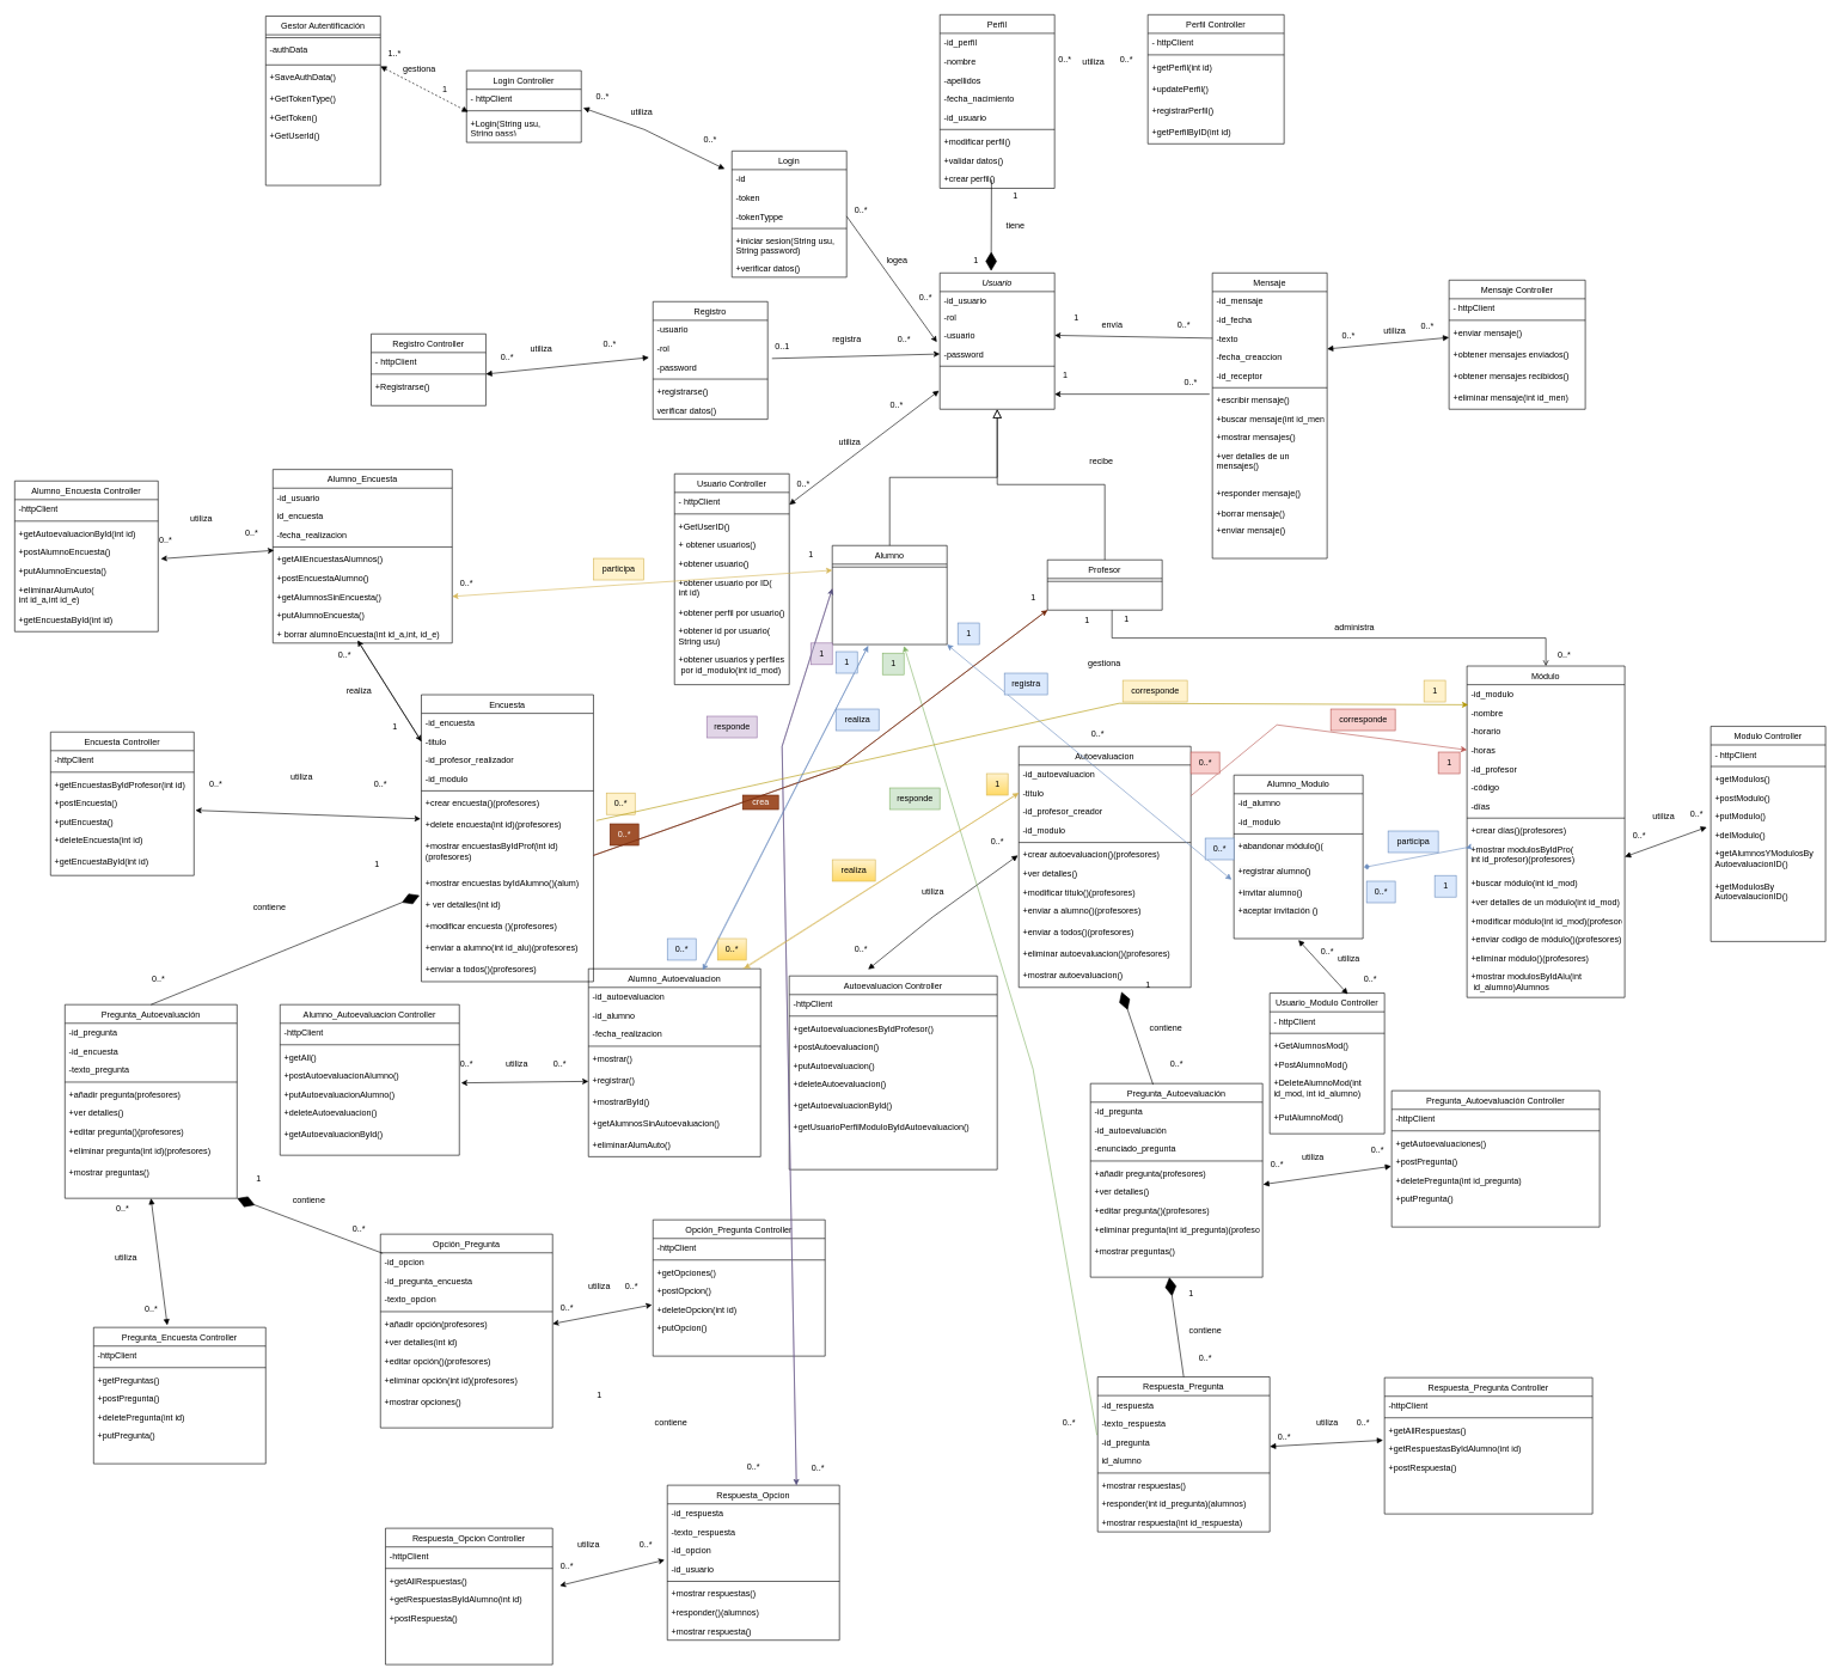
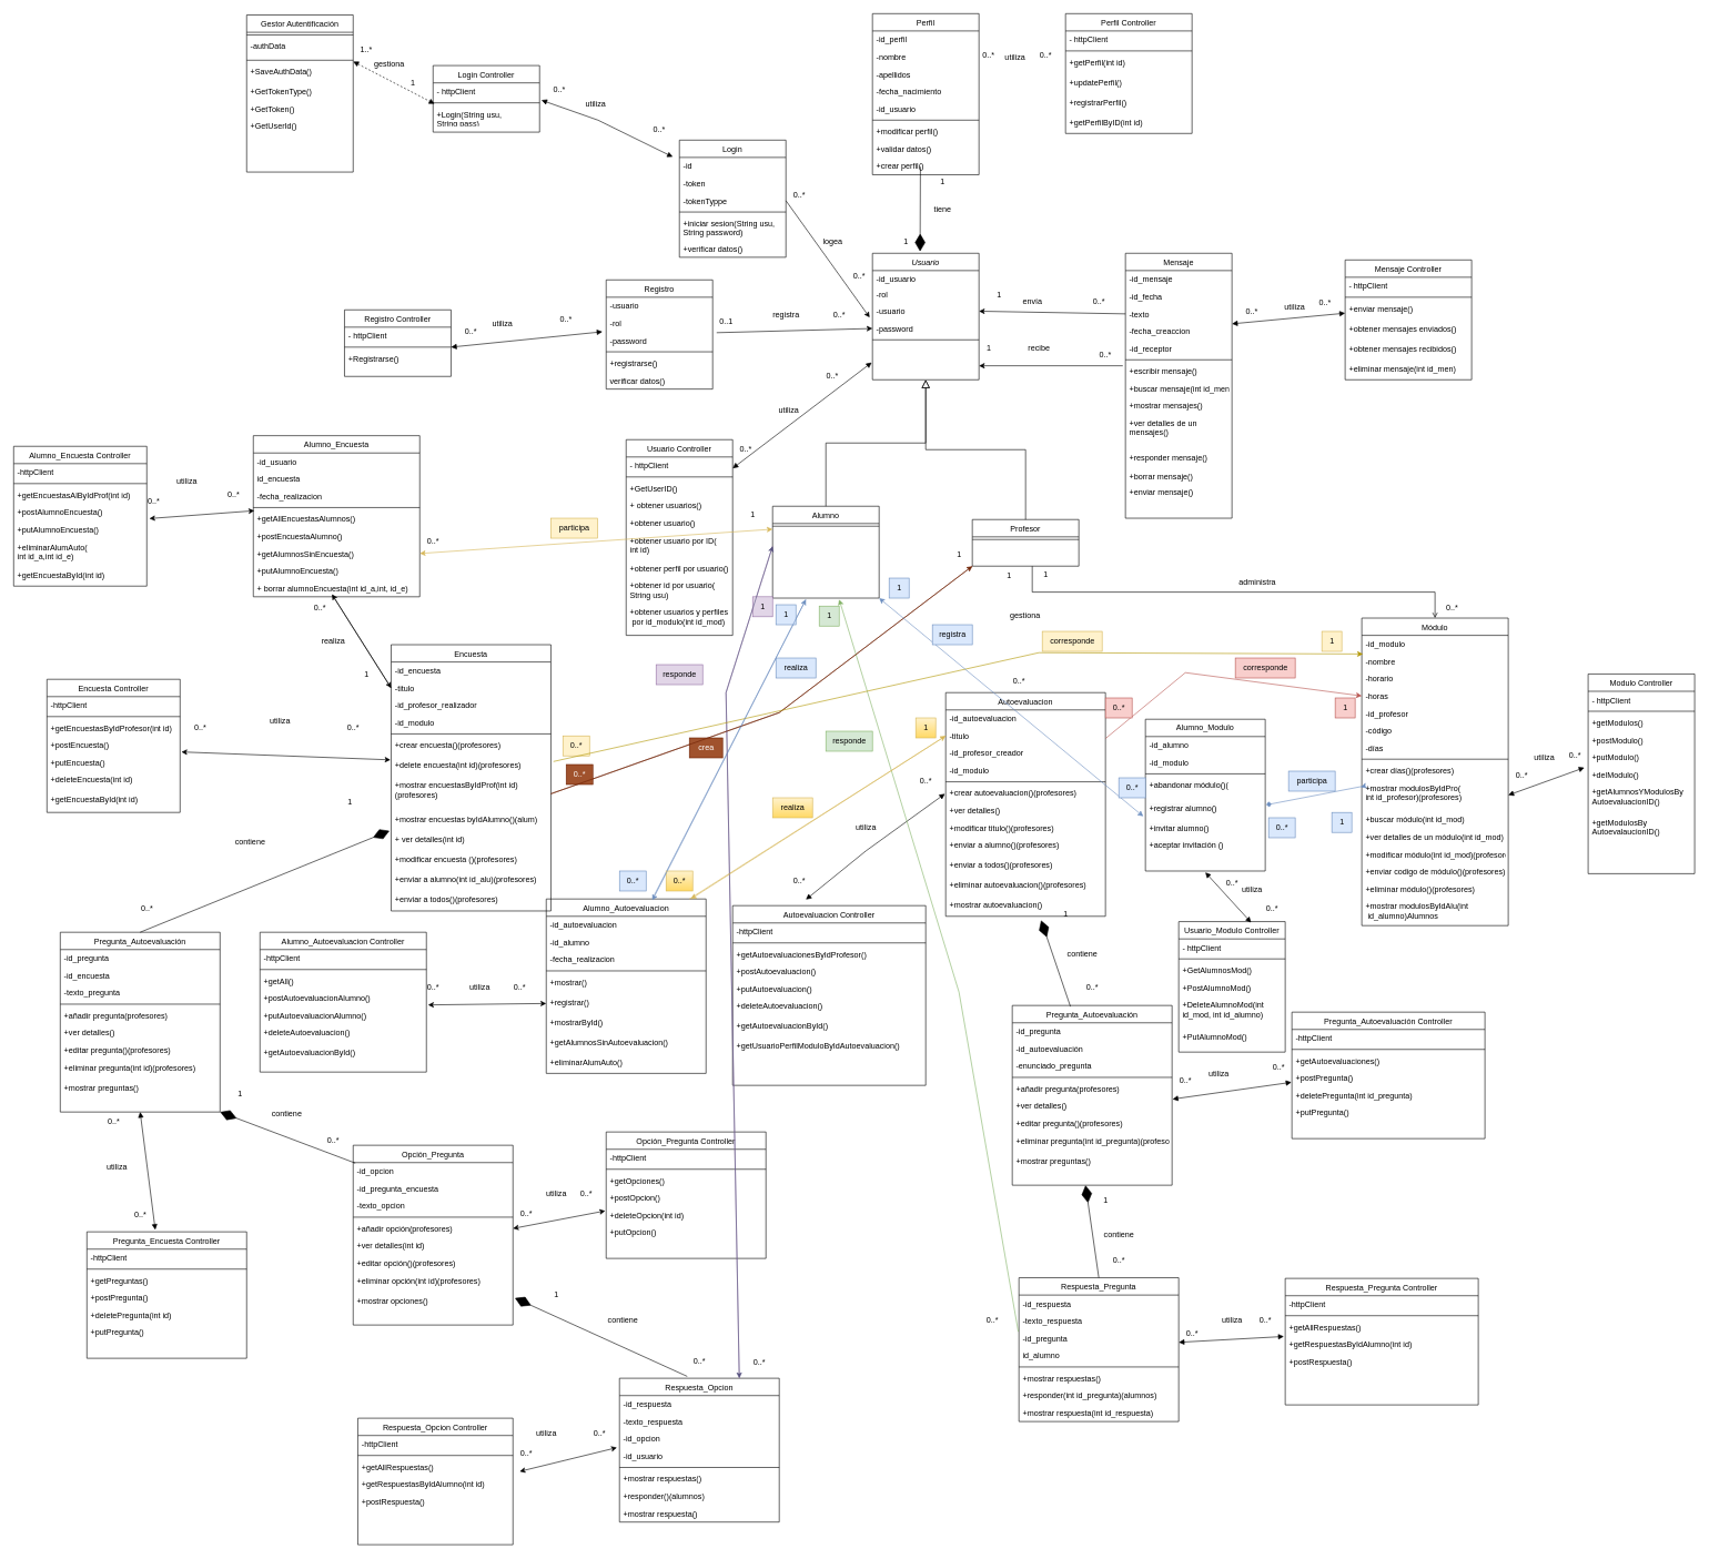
- <mxCell id="218" value="recibe" style="text;html=1;align=center;verticalAlign=middle;resizable=0;points=[];autosize=1;strokeColor=none;fillColor=none;" parent="1" vertex="1"><mxGeometry x="1505" y="628" width="60" height="30" as="geometry" /></mxCell>
+ <mxCell id="218" value="recibe" style="text;html=1;align=center;verticalAlign=middle;resizable=0;points=[];autosize=1;strokeColor=none;fillColor=none;" parent="1" vertex="1"><mxGeometry x="1530" y="508" width="60" height="30" as="geometry" /></mxCell>
- <mxCell id="339" value="+getAutoevaluacionById(int id)" style="text;align=left;verticalAlign=top;spacingLeft=4;spacingRight=4;overflow=hidden;rotatable=0;points=[[0,0.5],[1,0.5]];portConstraint=eastwest;" parent="336" vertex="1"><mxGeometry y="60" width="200" height="26" as="geometry" /></mxCell>
+ <mxCell id="339" value="+getEncuestasAlByIdProf(int id)" style="text;align=left;verticalAlign=top;spacingLeft=4;spacingRight=4;overflow=hidden;rotatable=0;points=[[0,0.5],[1,0.5]];portConstraint=eastwest;" parent="336" vertex="1"><mxGeometry y="60" width="200" height="26" as="geometry" /></mxCell>
- <mxCell id="299" value="crea" style="text;html=1;align=center;verticalAlign=middle;resizable=0;points=[];autosize=1;strokeColor=#6D1F00;fillColor=#a0522d;fontColor=#ffffff;" parent="1" vertex="1"><mxGeometry x="1035" y="1108" width="50" height="20" as="geometry" /></mxCell>
+ <mxCell id="299" value="crea" style="text;html=1;align=center;verticalAlign=middle;resizable=0;points=[];autosize=1;strokeColor=#6D1F00;fillColor=#a0522d;fontColor=#ffffff;" parent="1" vertex="1"><mxGeometry x="1035" y="1108" width="50" height="30" as="geometry" /></mxCell>
+ <mxCell id="417" value="" style="endArrow=diamondThin;endFill=1;endSize=24;html=1;rounded=0;entryX=1.012;entryY=0.314;entryDx=0;entryDy=0;exitX=0.424;exitY=-0.013;exitDx=0;exitDy=0;exitPerimeter=0;entryPerimeter=0;" parent="1" source="398" target="382" edge="1"><mxGeometry width="160" relative="1" as="geometry"><mxPoint x="990" y="2000" as="sourcePoint" /><mxPoint x="1150" y="2000" as="targetPoint" /></mxGeometry></mxCell>
